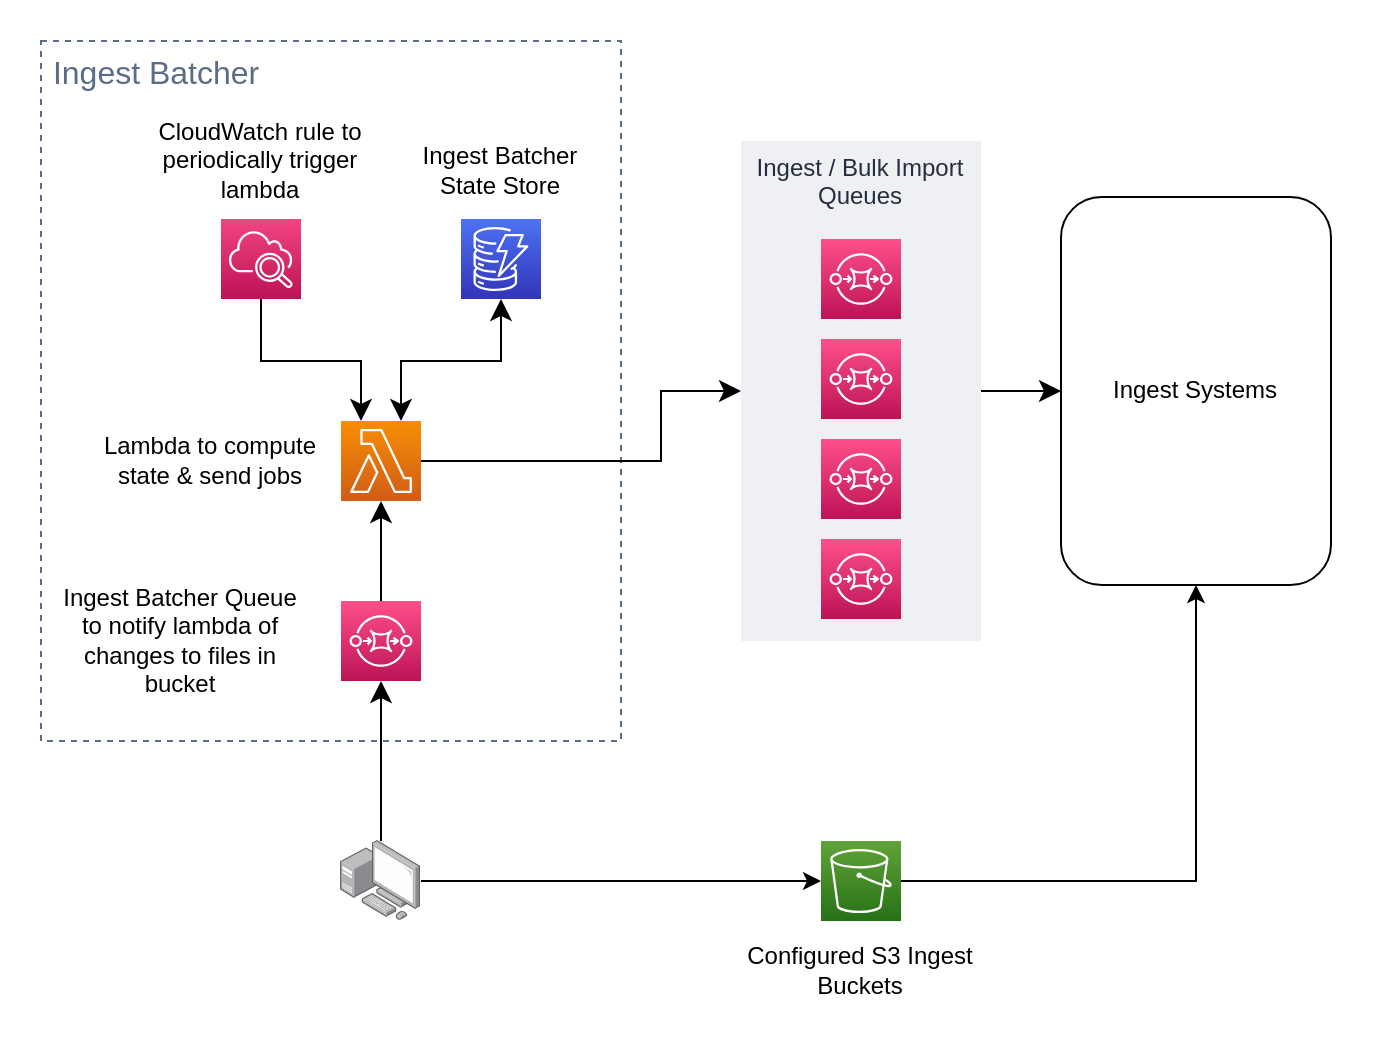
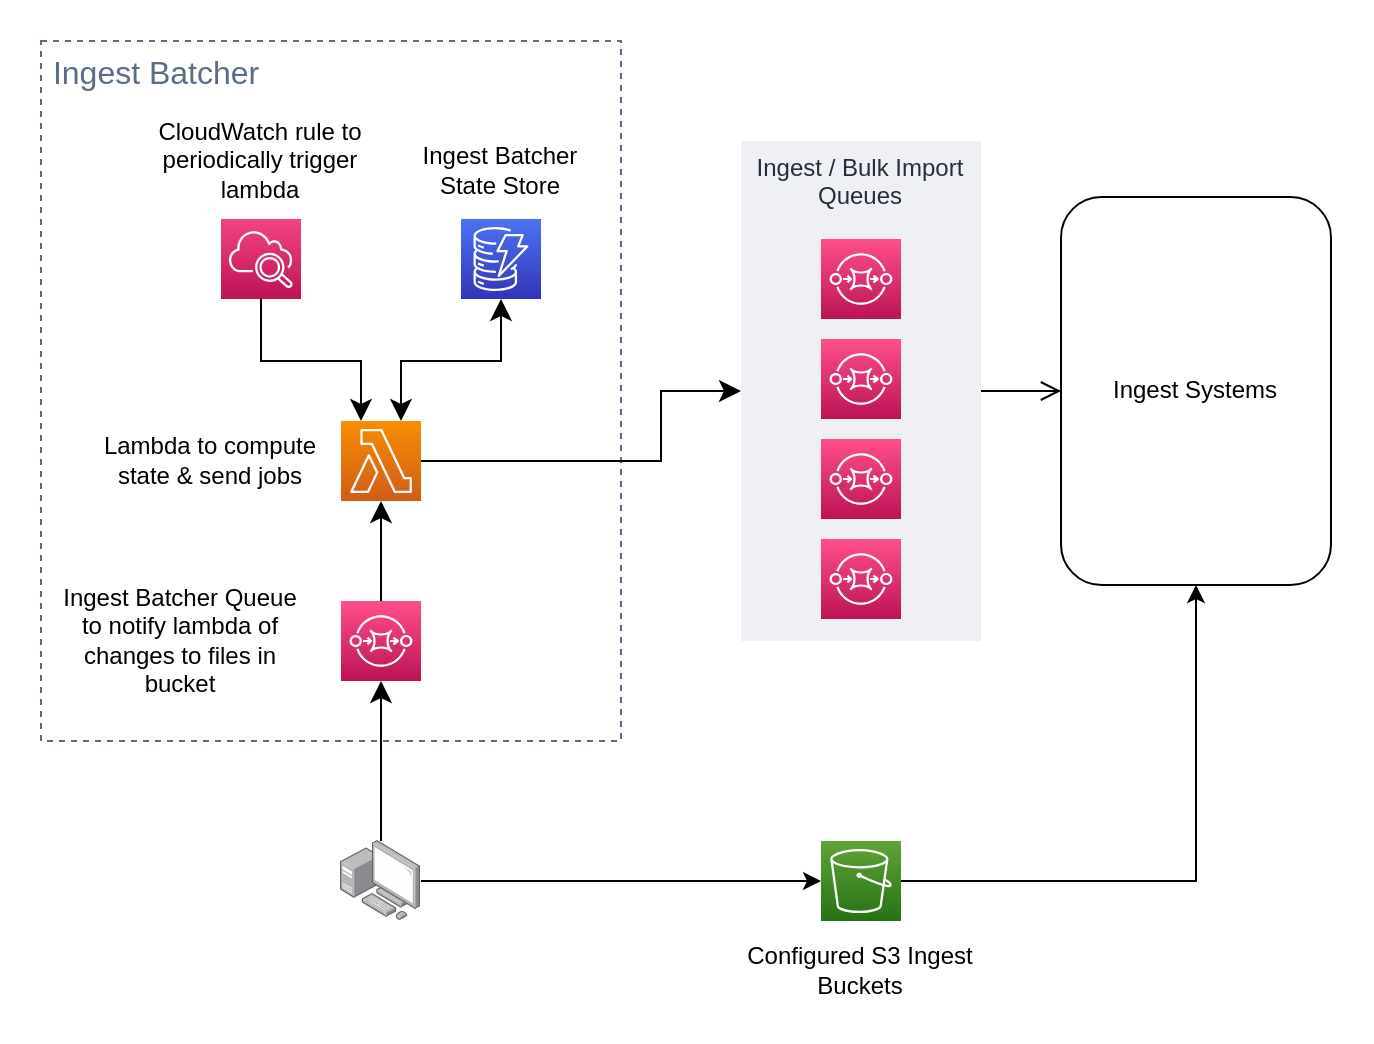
- <mxCell id="2" style="edgeStyle=none;curved=1;rounded=0;orthogonalLoop=1;jettySize=auto;html=1;fontSize=12;startSize=8;endSize=8;" edge="1" parent="1" source="3" target="27"><mxGeometry relative="1" as="geometry" /></mxCell>
+ <mxCell id="2" style="edgeStyle=none;curved=1;rounded=0;orthogonalLoop=1;jettySize=auto;html=1;fontSize=12;startSize=8;endSize=8;endArrow=open;" edge="1" parent="1" source="3" target="27"><mxGeometry relative="1" as="geometry" /></mxCell>
